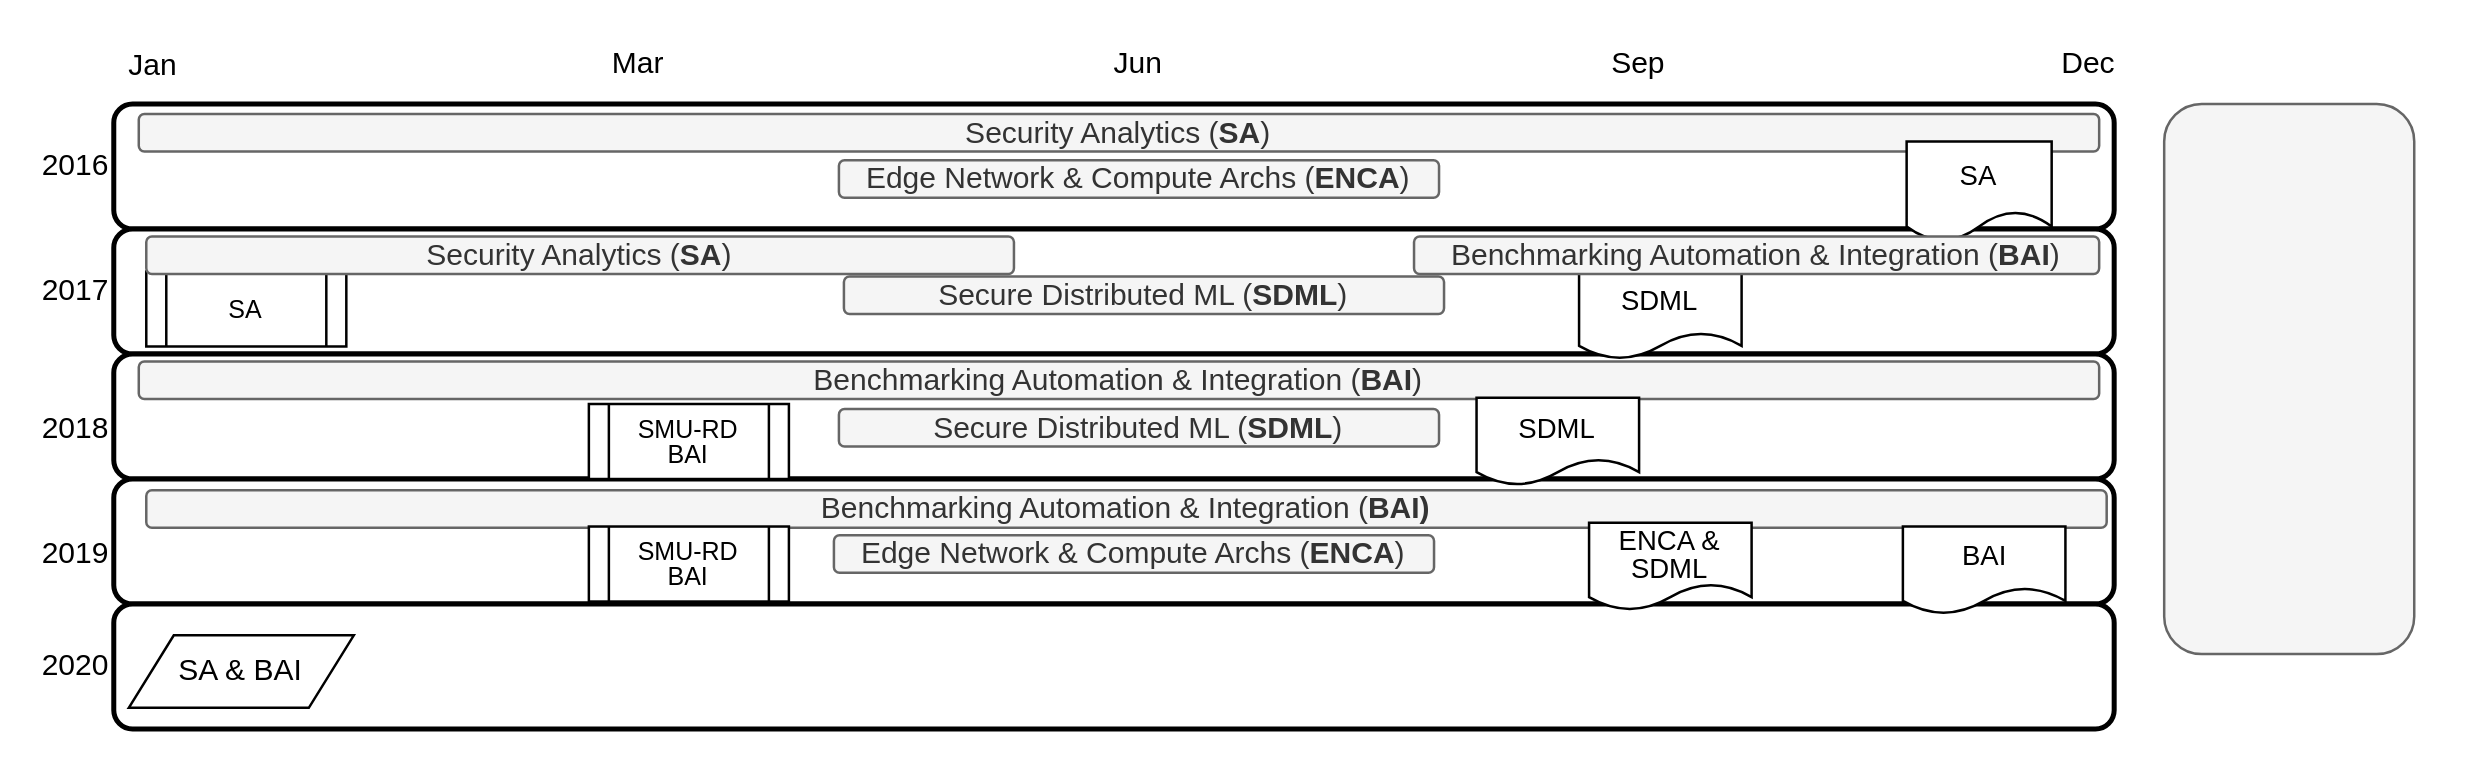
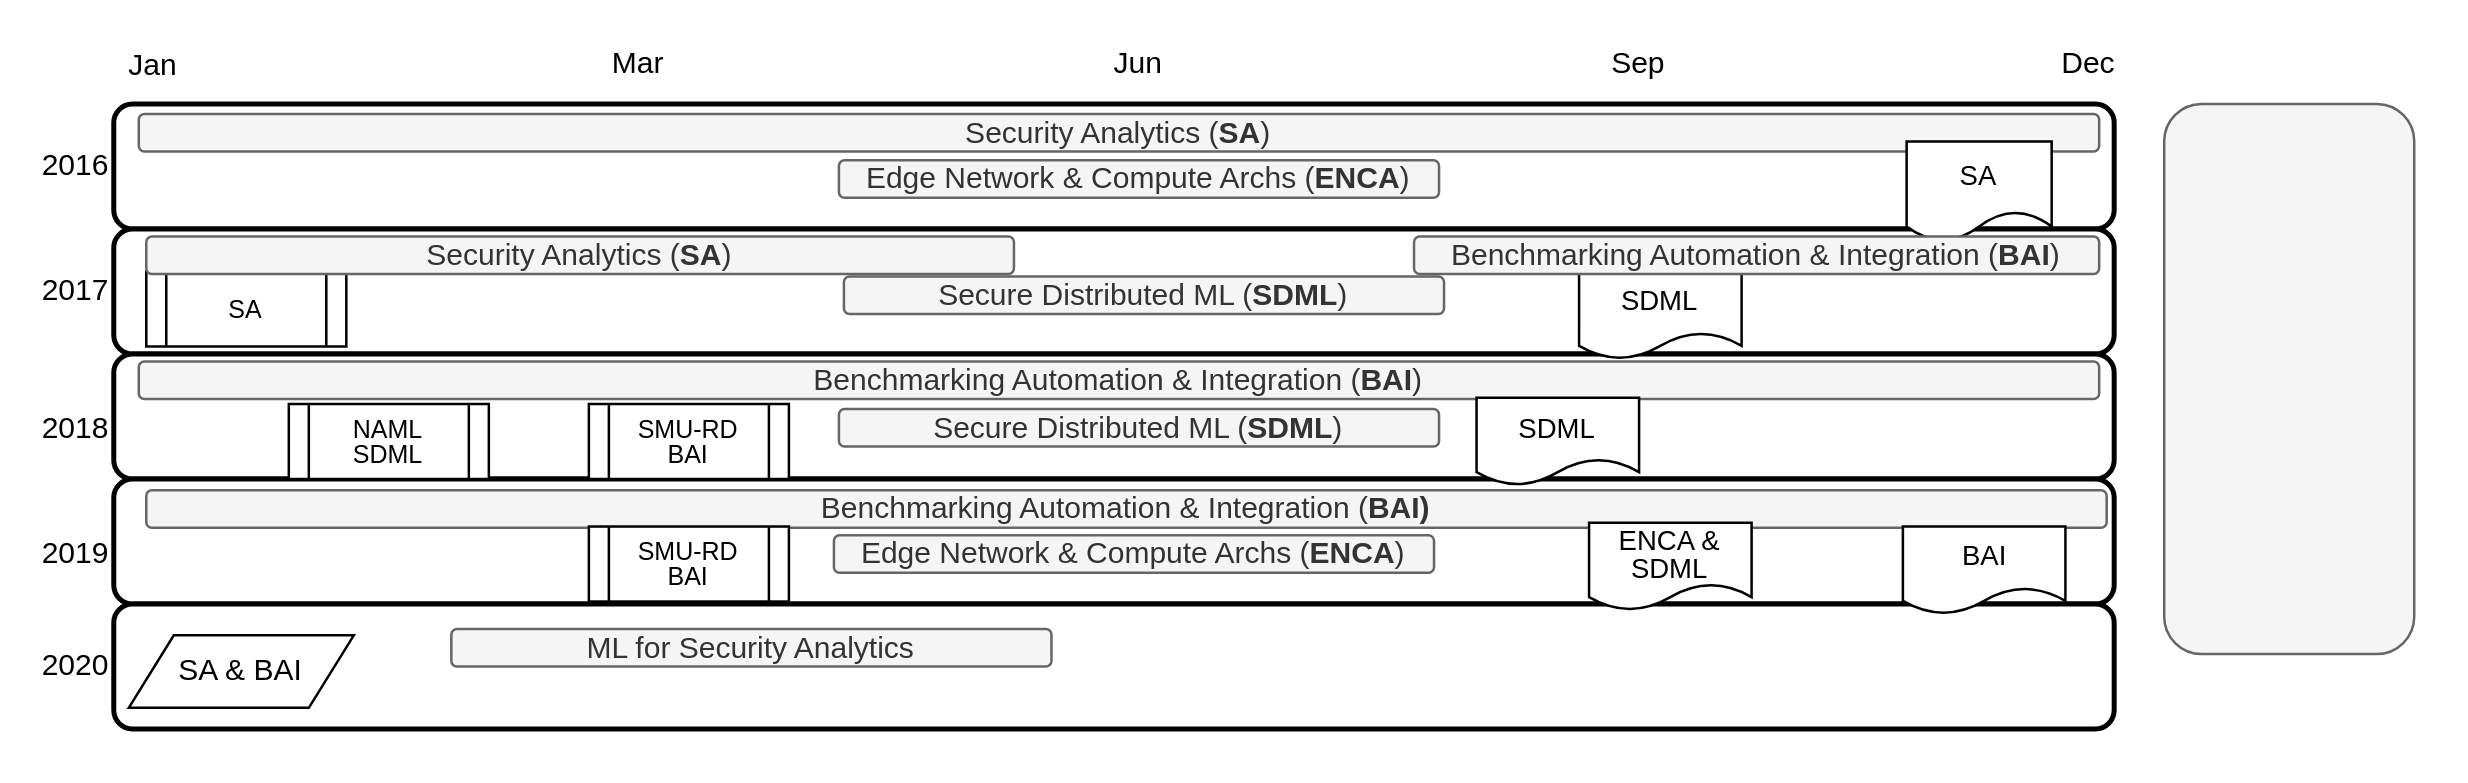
+ <mxCell id="27" value="&lt;p style=&quot;line-height: 100% ; font-size: 10px&quot;&gt;NAML&lt;br&gt;SDML&lt;/p&gt;" style="shape=process;whiteSpace=wrap;html=1;backgroundOutline=1;strokeWidth=1;" vertex="1" parent="1"><mxGeometry x="115" y="161" width="80" height="30" as="geometry" /></mxCell>
+ <mxCell id="35" value="ML for Security Analytics" style="rounded=1;whiteSpace=wrap;html=1;fillColor=#f5f5f5;strokeColor=#666666;fontColor=#333333;" vertex="1" parent="1"><mxGeometry x="180" y="251" width="240" height="15" as="geometry" /></mxCell>
